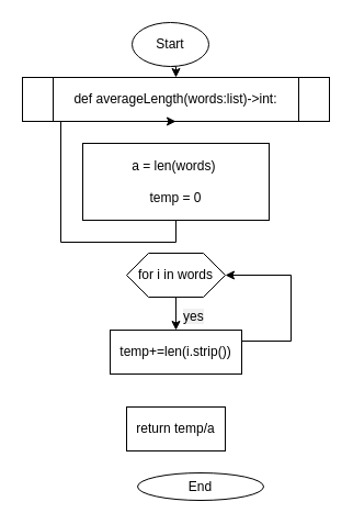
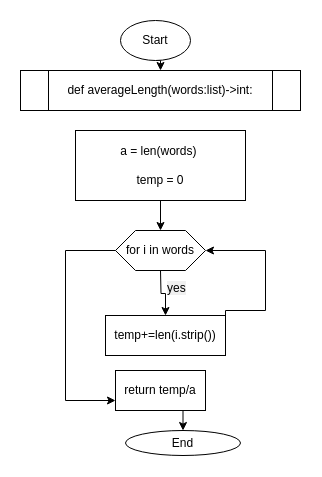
- <mxCell id="6" style="edgeStyle=orthogonalEdgeStyle;rounded=0;orthogonalLoop=1;jettySize=auto;html=1;exitX=0.5;exitY=1;exitDx=0;exitDy=0;" parent="1" source="7" target="5" edge="1"><mxGeometry relative="1" as="geometry" /></mxCell>
+ <mxCell id="6" style="edgeStyle=orthogonalEdgeStyle;rounded=0;orthogonalLoop=1;jettySize=auto;html=1;exitX=0.5;exitY=1;exitDx=0;exitDy=0;entryX=0.5;entryY=0;entryDx=0;entryDy=0;" parent="1" source="7" target="9" edge="1"><mxGeometry relative="1" as="geometry" /></mxCell>
- <mxCell id="11" value="temp+=len(i.strip())" style="rounded=0;whiteSpace=wrap;html=1;" parent="1" vertex="1"><mxGeometry x="100" y="300" width="120" height="40" as="geometry" /></mxCell>
+ <mxCell id="11" value="temp+=len(i.strip())" style="rounded=0;whiteSpace=wrap;html=1;" parent="1" vertex="1"><mxGeometry x="105" y="315" width="120" height="40" as="geometry" /></mxCell>
+ <mxCell id="15" style="edgeStyle=orthogonalEdgeStyle;rounded=0;orthogonalLoop=1;jettySize=auto;html=1;exitX=0;exitY=0.5;exitDx=0;exitDy=0;entryX=0;entryY=0.75;entryDx=0;entryDy=0;" parent="1" source="9" target="13" edge="1"><mxGeometry relative="1" as="geometry"><mxPoint x="20" y="340" as="sourcePoint" /><mxPoint x="15" y="460" as="targetPoint" /><Array as="points"><mxPoint x="65" y="250" /><mxPoint x="65" y="400" /></Array></mxGeometry></mxCell>
+ <mxCell id="12" style="edgeStyle=orthogonalEdgeStyle;rounded=0;orthogonalLoop=1;jettySize=auto;html=1;exitX=0.5;exitY=1;exitDx=0;exitDy=0;entryX=0.5;entryY=0;entryDx=0;entryDy=0;" parent="1" source="13" target="4" edge="1"><mxGeometry relative="1" as="geometry" /></mxCell>
